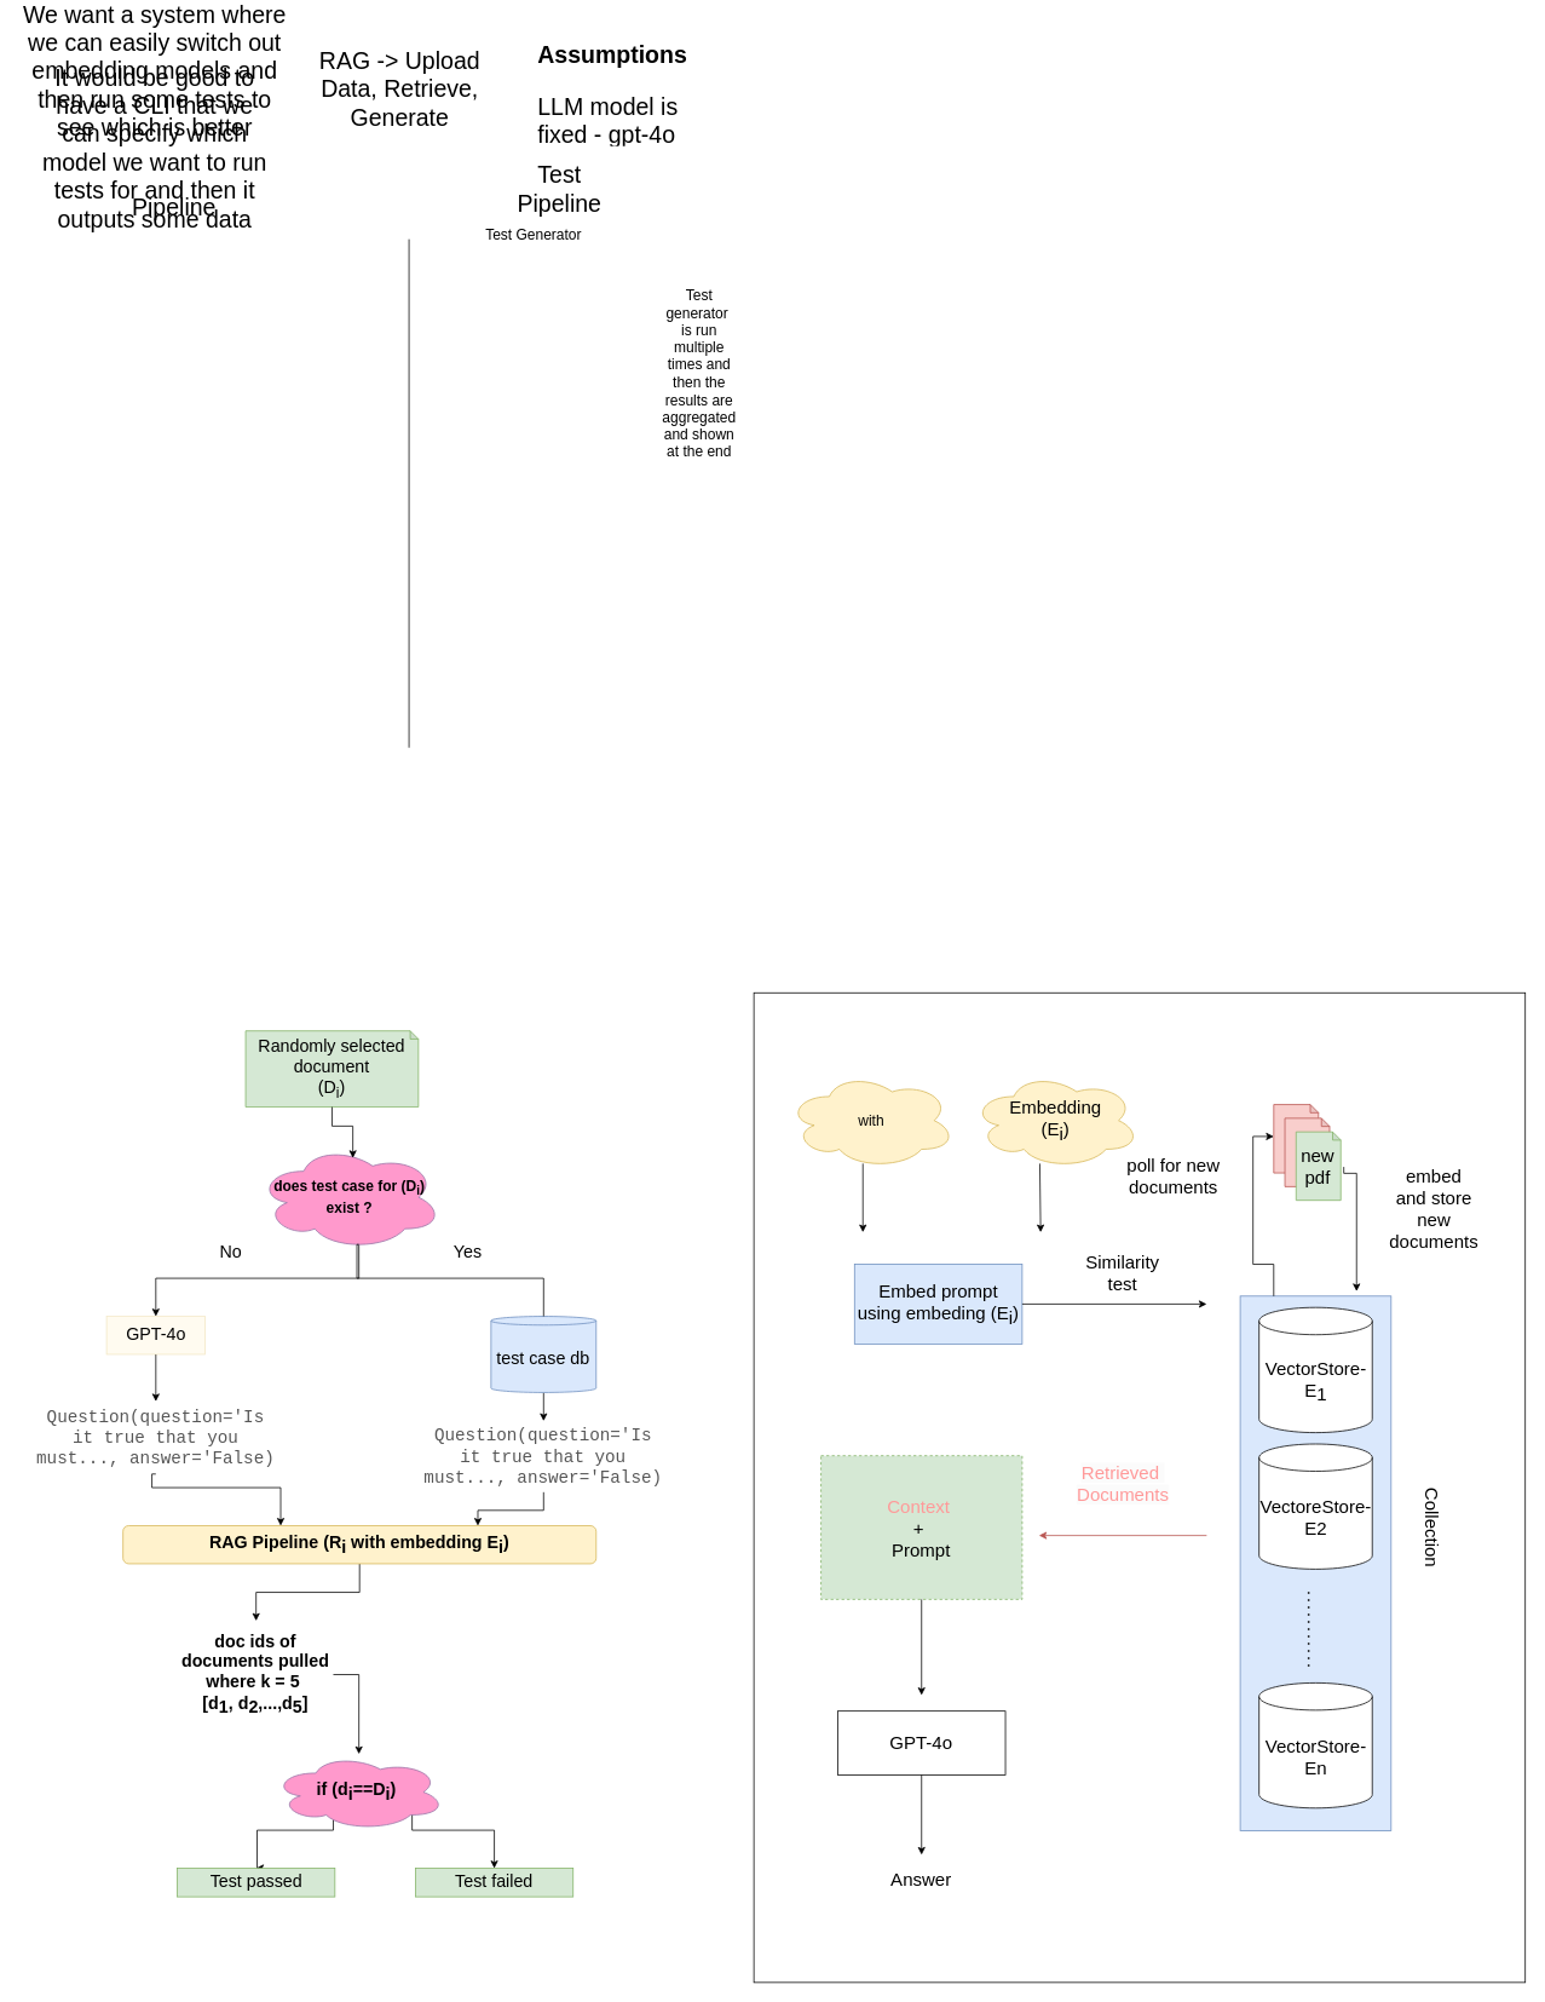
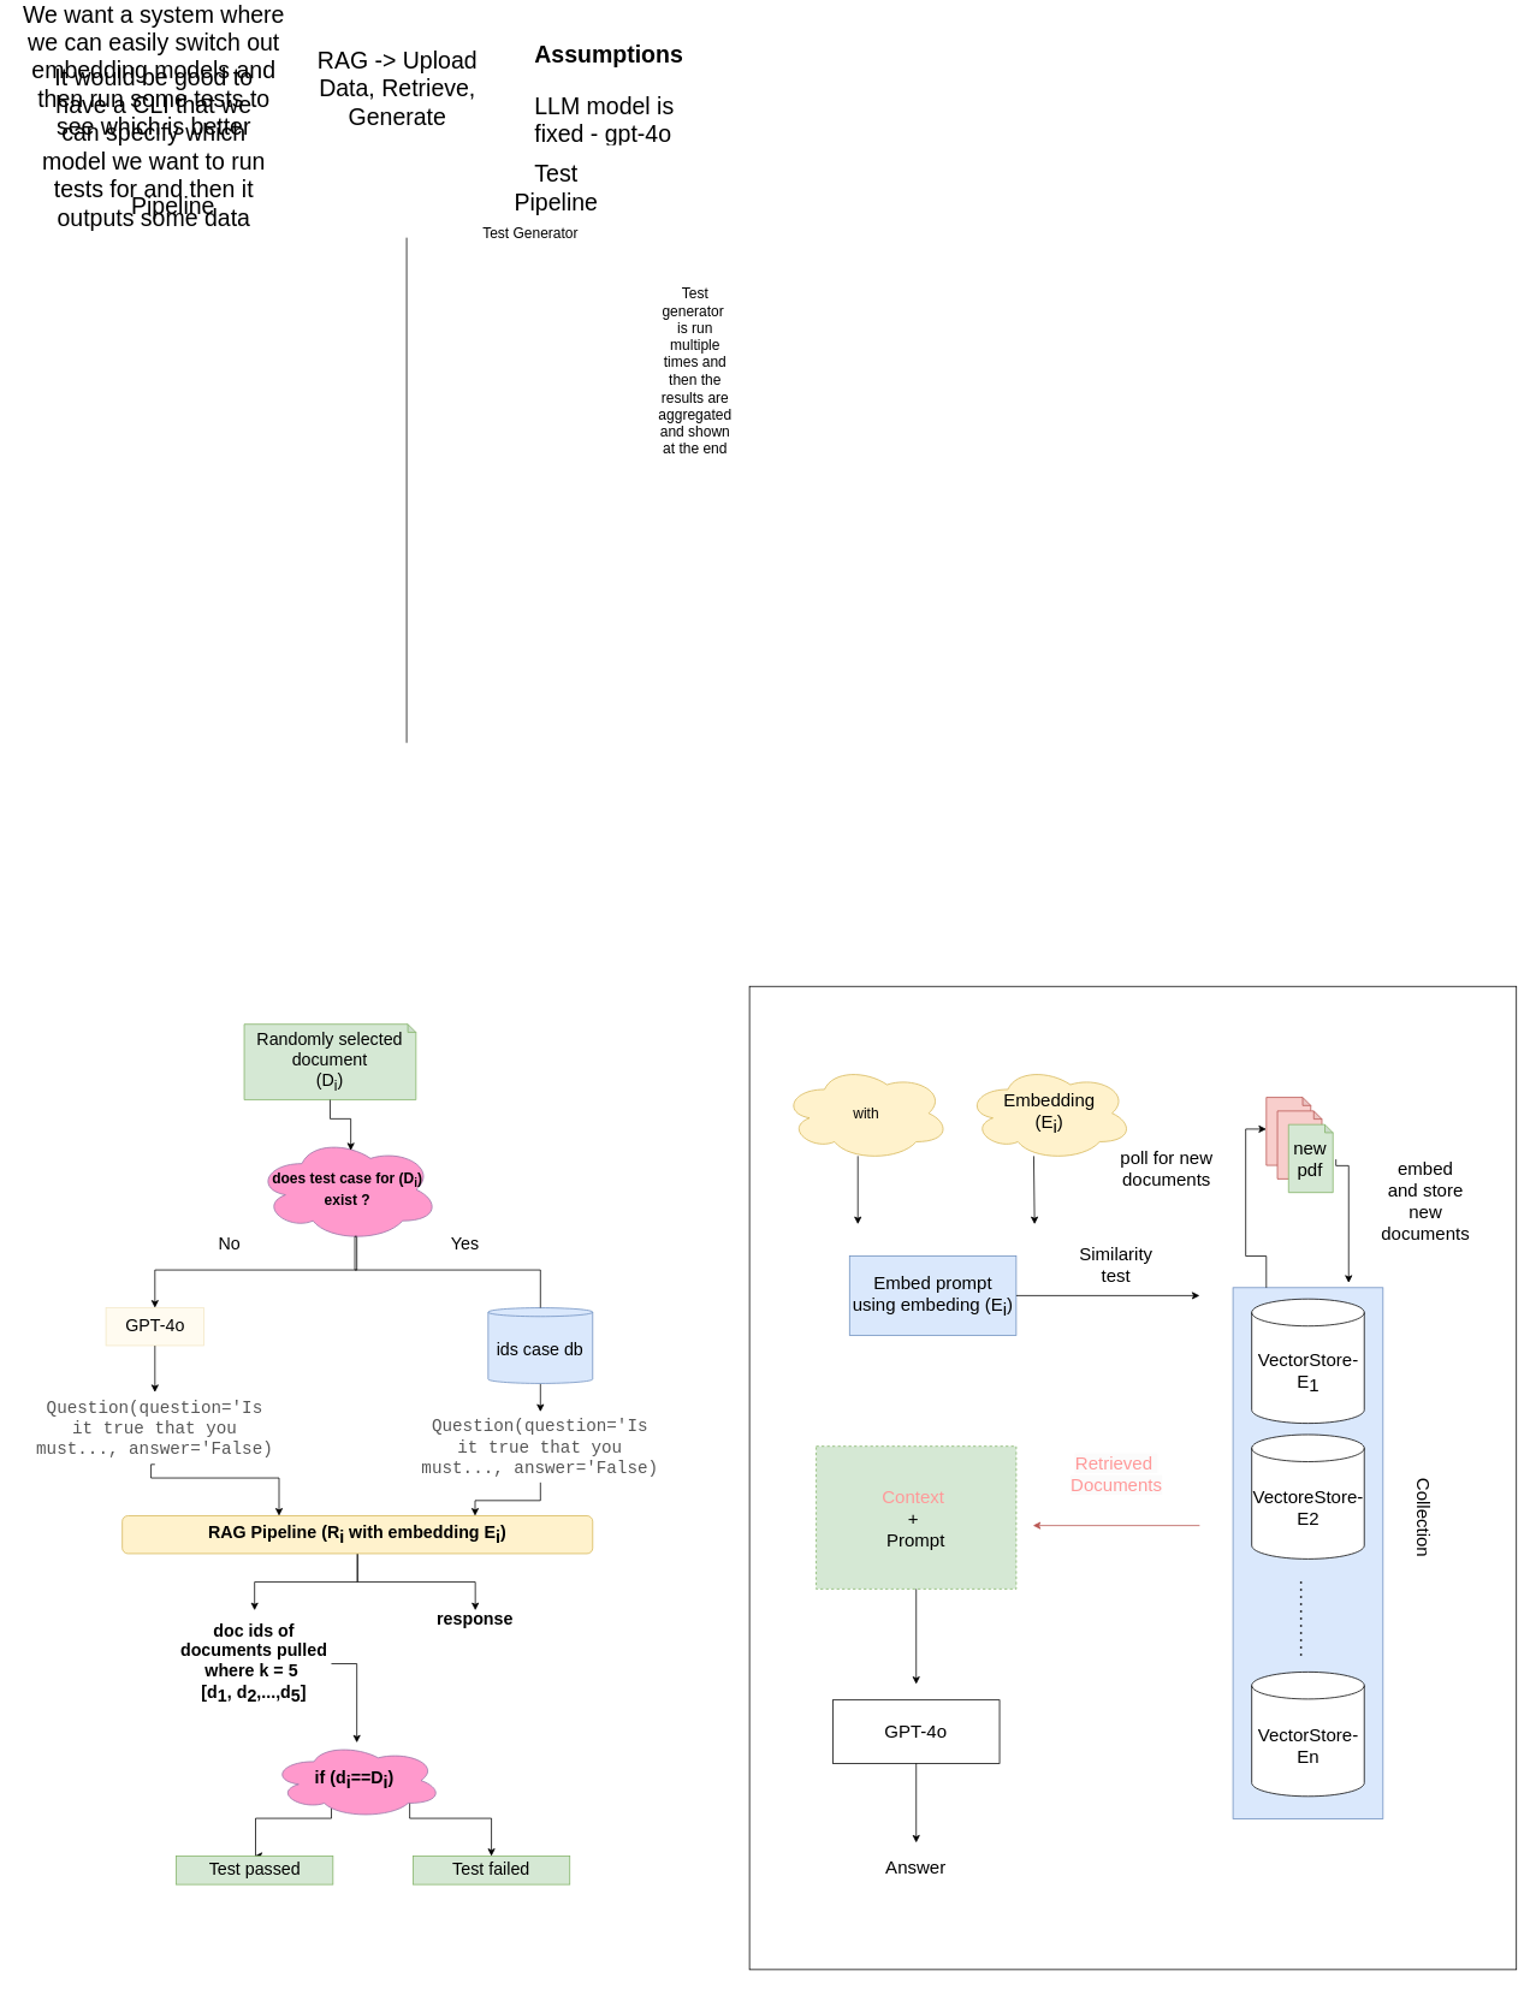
- <mxCell id="53" value="&lt;h5 style=&quot;font-size: 19px;&quot;&gt;&lt;font style=&quot;font-size: 19px; font-weight: normal;&quot;&gt;test case db&lt;/font&gt;&lt;/h5&gt;" style="shape=cylinder3;whiteSpace=wrap;html=1;boundedLbl=1;backgroundOutline=1;size=4.8;fillColor=#dae8fc;strokeColor=#6c8ebf;fontSize=19;fontStyle=0" vertex="1" parent="1"><mxGeometry x="540.345" y="1436.346" width="115.862" height="83.846" as="geometry" /></mxCell>
+ <mxCell id="53" value="&lt;h5 style=&quot;font-size: 19px;&quot;&gt;&lt;font style=&quot;font-size: 19px; font-weight: normal;&quot;&gt;ids case db&lt;/font&gt;&lt;/h5&gt;" style="shape=cylinder3;whiteSpace=wrap;html=1;boundedLbl=1;backgroundOutline=1;size=4.8;fillColor=#dae8fc;strokeColor=#6c8ebf;fontSize=19;fontStyle=0" vertex="1" parent="1"><mxGeometry x="540.345" y="1436.346" width="115.862" height="83.846" as="geometry" /></mxCell>
+ <mxCell id="58" style="edgeStyle=orthogonalEdgeStyle;rounded=0;orthogonalLoop=1;jettySize=auto;html=1;entryX=0.5;entryY=0;entryDx=0;entryDy=0;fontSize=19;fontStyle=0" edge="1" parent="1" source="60" target="63"><mxGeometry relative="1" as="geometry" /></mxCell>
+ <mxCell id="63" value="&lt;h6 style=&quot;font-size: 19px;&quot;&gt;&lt;font style=&quot;font-size: 19px;&quot;&gt;response&lt;/font&gt;&lt;/h6&gt;" style="text;html=1;align=center;verticalAlign=middle;whiteSpace=wrap;rounded=0;fontSize=19;fontStyle=0" vertex="1" parent="1"><mxGeometry x="469.999" y="1771.731" width="112.241" height="20.962" as="geometry" /></mxCell>
